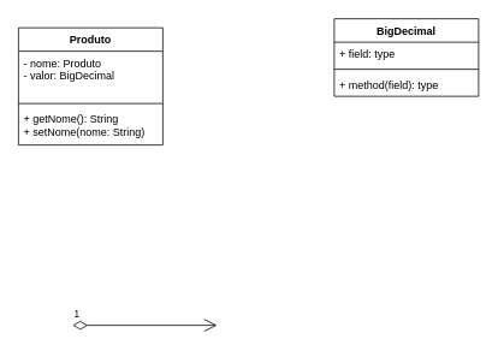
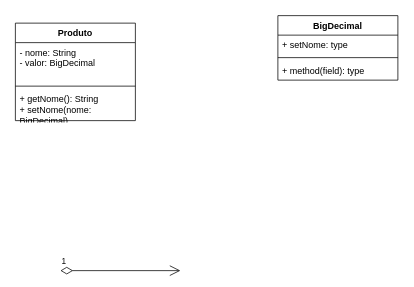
- <mxCell id="7" value="+ field: type" style="text;strokeColor=none;fillColor=none;align=left;verticalAlign=top;spacingLeft=4;spacingRight=4;overflow=hidden;rotatable=0;points=[[0,0.5],[1,0.5]];portConstraint=eastwest;whiteSpace=wrap;html=1;" vertex="1" parent="6"><mxGeometry y="26" width="160" height="26" as="geometry" /></mxCell>
+ <mxCell id="7" value="+ setNome: type" style="text;strokeColor=none;fillColor=none;align=left;verticalAlign=top;spacingLeft=4;spacingRight=4;overflow=hidden;rotatable=0;points=[[0,0.5],[1,0.5]];portConstraint=eastwest;whiteSpace=wrap;html=1;" vertex="1" parent="6"><mxGeometry y="26" width="160" height="26" as="geometry" /></mxCell>
- <mxCell id="3" value="- nome: Produto&lt;br&gt;- valor: BigDecimal" style="text;strokeColor=none;fillColor=none;align=left;verticalAlign=top;spacingLeft=4;spacingRight=4;overflow=hidden;rotatable=0;points=[[0,0.5],[1,0.5]];portConstraint=eastwest;whiteSpace=wrap;html=1;" vertex="1" parent="2"><mxGeometry y="26" width="160" height="54" as="geometry" /></mxCell>
+ <mxCell id="3" value="- nome: String&lt;br&gt;- valor: BigDecimal" style="text;strokeColor=none;fillColor=none;align=left;verticalAlign=top;spacingLeft=4;spacingRight=4;overflow=hidden;rotatable=0;points=[[0,0.5],[1,0.5]];portConstraint=eastwest;whiteSpace=wrap;html=1;" vertex="1" parent="2"><mxGeometry y="26" width="160" height="54" as="geometry" /></mxCell>
- <mxCell id="5" value="+ getNome(): String&lt;br&gt;+ setNome(nome: String)" style="text;strokeColor=none;fillColor=none;align=left;verticalAlign=top;spacingLeft=4;spacingRight=4;overflow=hidden;rotatable=0;points=[[0,0.5],[1,0.5]];portConstraint=eastwest;whiteSpace=wrap;html=1;" vertex="1" parent="2"><mxGeometry y="88" width="160" height="42" as="geometry" /></mxCell>
+ <mxCell id="5" value="+ getNome(): String&lt;br&gt;+ setNome(nome: BigDecimal)" style="text;strokeColor=none;fillColor=none;align=left;verticalAlign=top;spacingLeft=4;spacingRight=4;overflow=hidden;rotatable=0;points=[[0,0.5],[1,0.5]];portConstraint=eastwest;whiteSpace=wrap;html=1;" vertex="1" parent="2"><mxGeometry y="88" width="160" height="42" as="geometry" /></mxCell>
